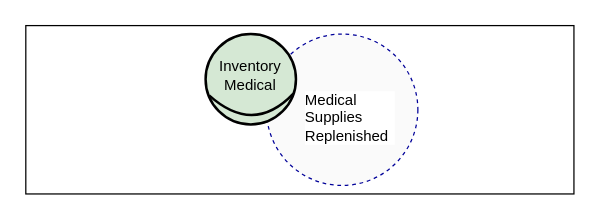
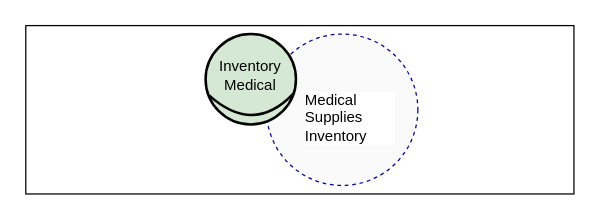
- <mxCell id="4" value="Medical Supplies Replenished" style="text;whiteSpace=wrap;html=1;spacing=0;labelBackgroundColor=default;" vertex="1" parent="1"><mxGeometry x="244" y="68" width="70" height="50" as="geometry" /></mxCell>
+ <mxCell id="4" value="Medical Supplies Inventory" style="text;whiteSpace=wrap;html=1;spacing=0;labelBackgroundColor=default;" vertex="1" parent="1"><mxGeometry x="244" y="68" width="70" height="50" as="geometry" /></mxCell>
